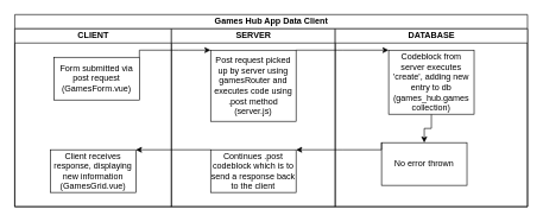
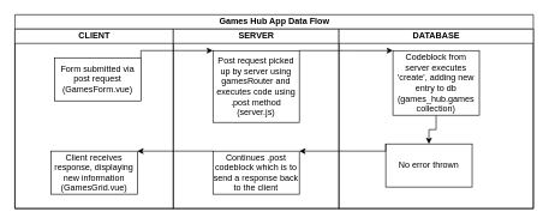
- <mxCell id="2" value="Games Hub App Data Client" style="swimlane;html=1;childLayout=stackLayout;resizeParent=1;resizeParentMax=0;startSize=20;" vertex="1" parent="1"><mxGeometry x="20" y="20" width="720" height="270" as="geometry" /></mxCell>
+ <mxCell id="2" value="Games Hub App Data Flow" style="swimlane;html=1;childLayout=stackLayout;resizeParent=1;resizeParentMax=0;startSize=20;" vertex="1" parent="1"><mxGeometry x="20" y="20" width="720" height="270" as="geometry" /></mxCell>
